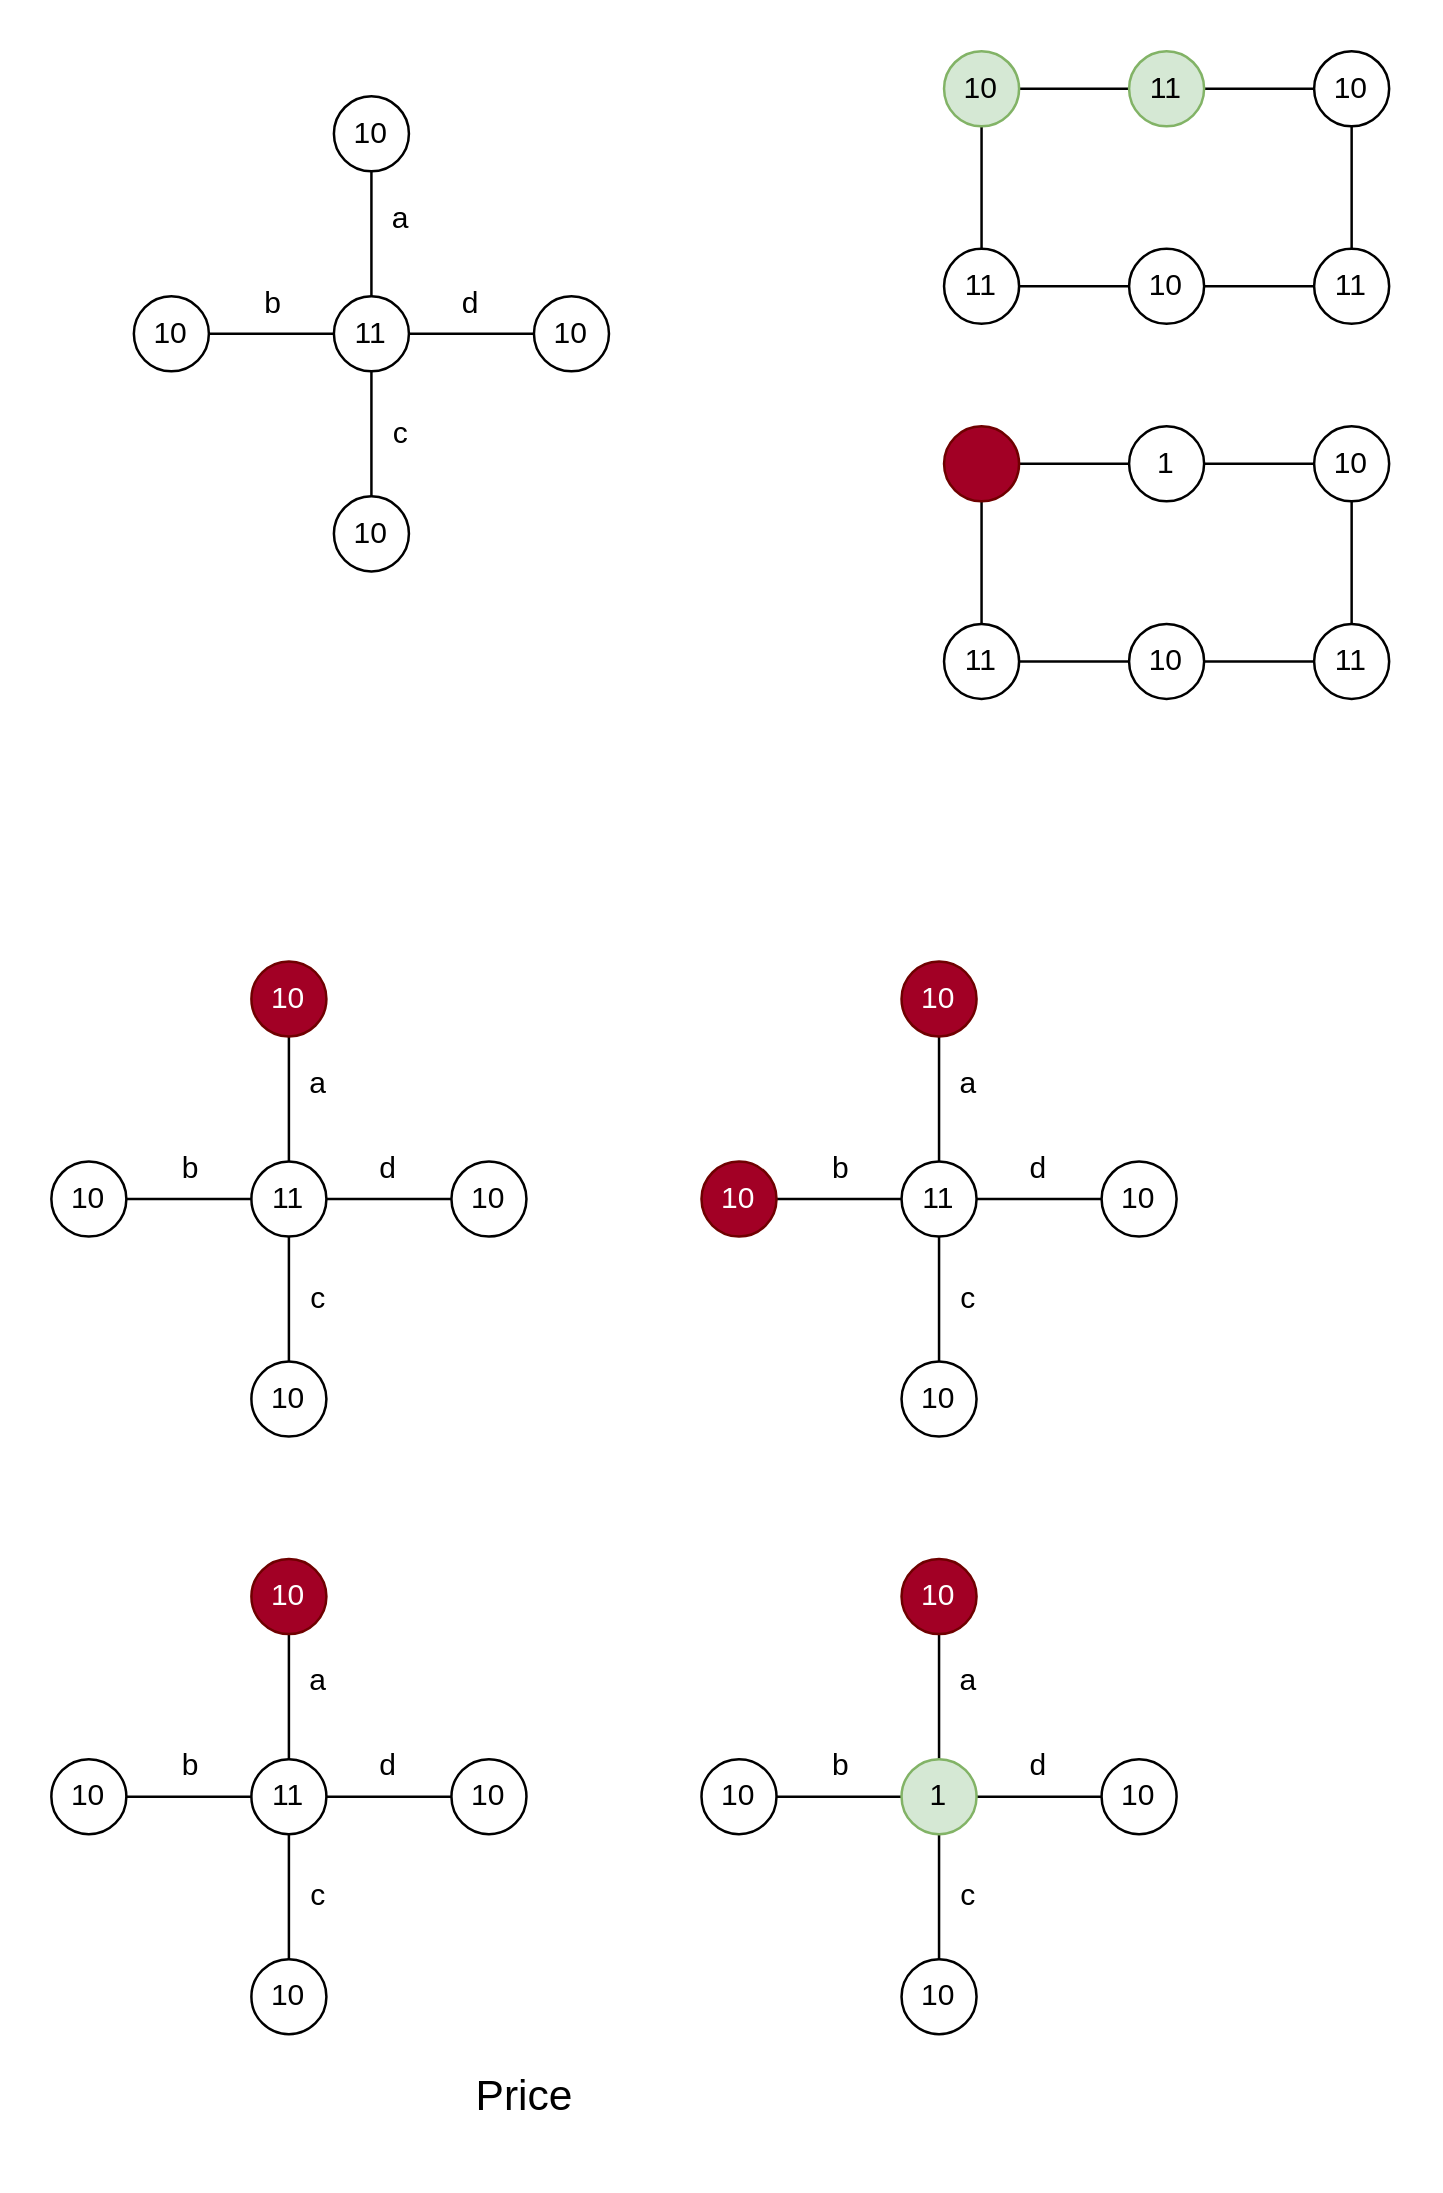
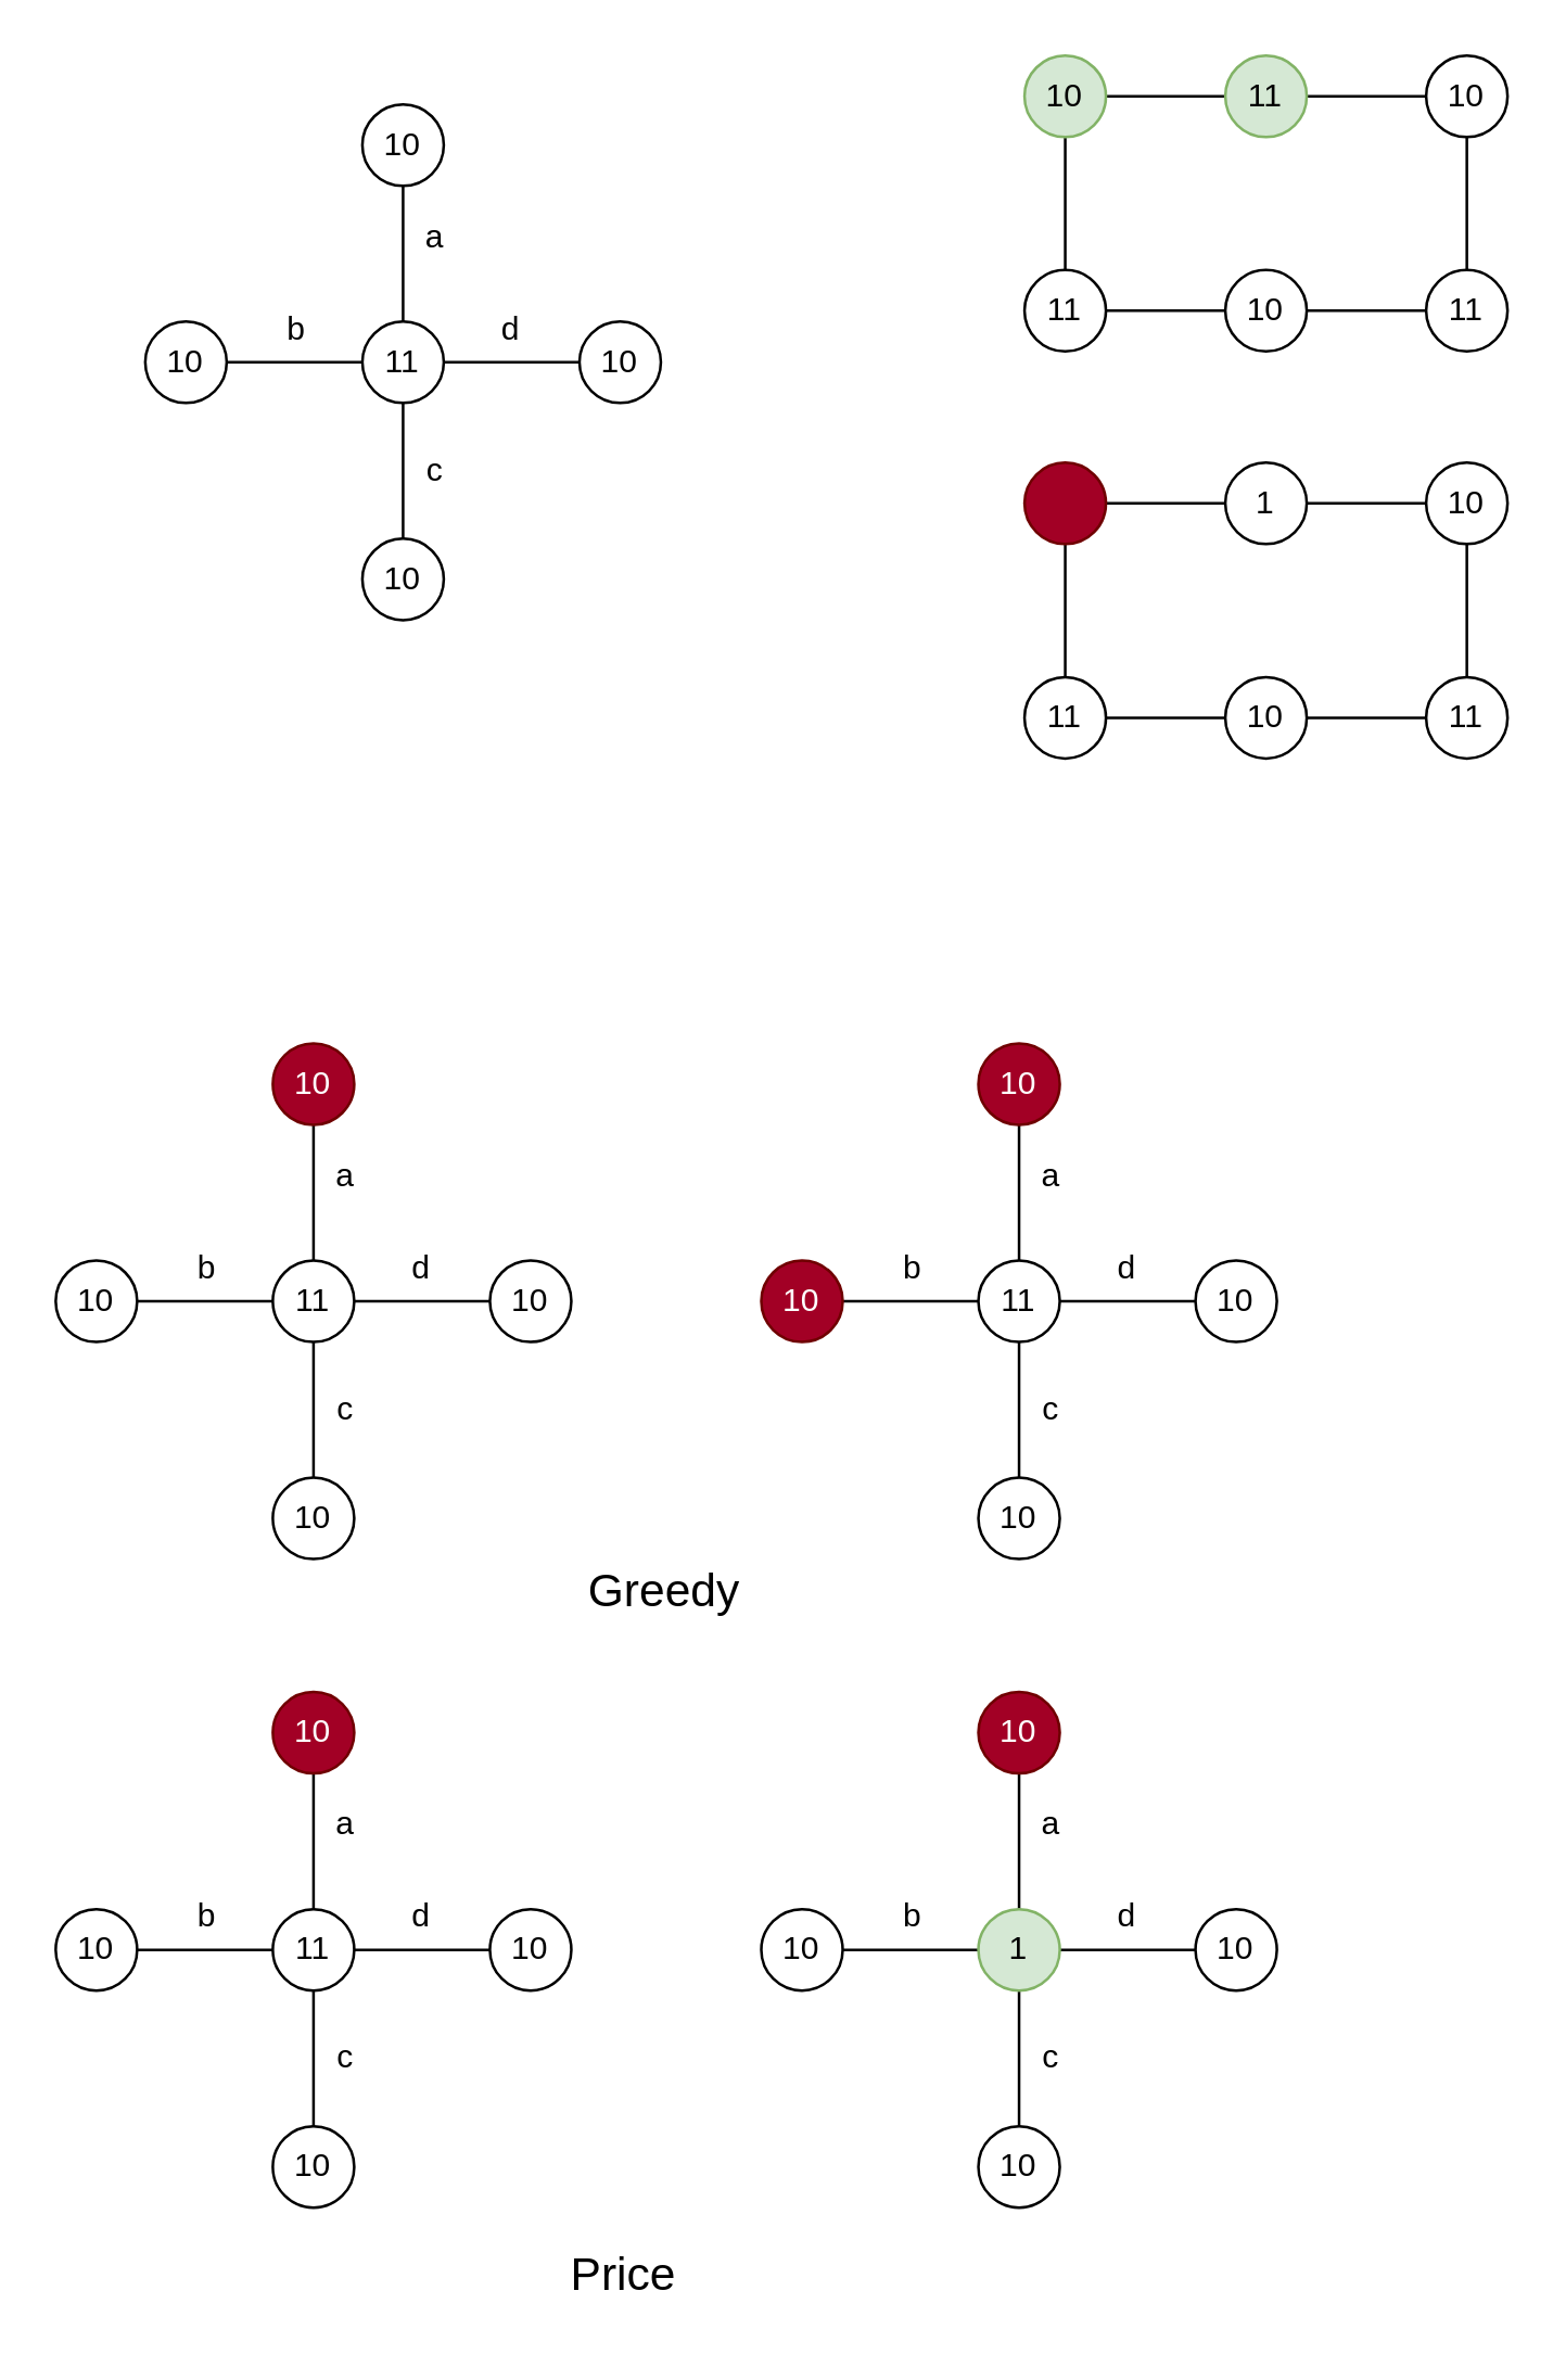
+ <mxCell id="91" value="Greedy" style="text;html=1;align=center;verticalAlign=middle;resizable=0;points=[];autosize=1;strokeColor=none;fillColor=none;fontSize=17;" vertex="1" parent="1"><mxGeometry x="207" y="571" width="74" height="32" as="geometry" /></mxCell>
- <mxCell id="92" value="Price" style="text;html=1;align=center;verticalAlign=middle;resizable=0;points=[];autosize=1;strokeColor=none;fillColor=none;fontSize=17;" vertex="1" parent="1"><mxGeometry x="180" y="823" width="57" height="32" as="geometry" /></mxCell>
+ <mxCell id="92" value="Price" style="text;html=1;align=center;verticalAlign=middle;resizable=0;points=[];autosize=1;strokeColor=none;fillColor=none;fontSize=17;" vertex="1" parent="1"><mxGeometry x="200" y="823" width="57" height="32" as="geometry" /></mxCell>
